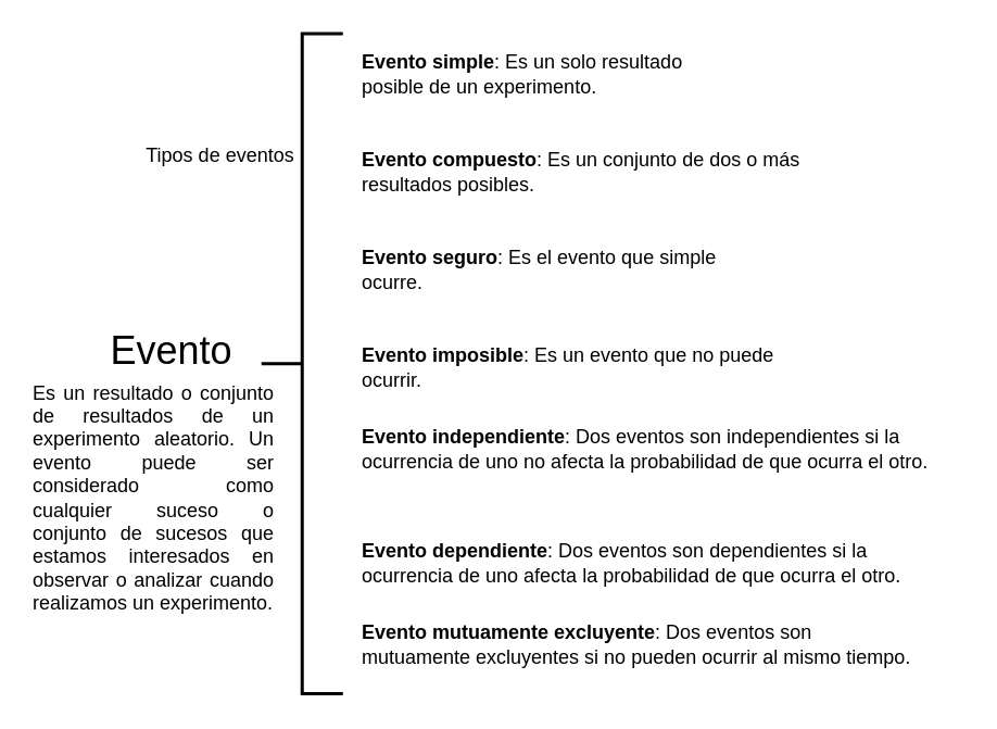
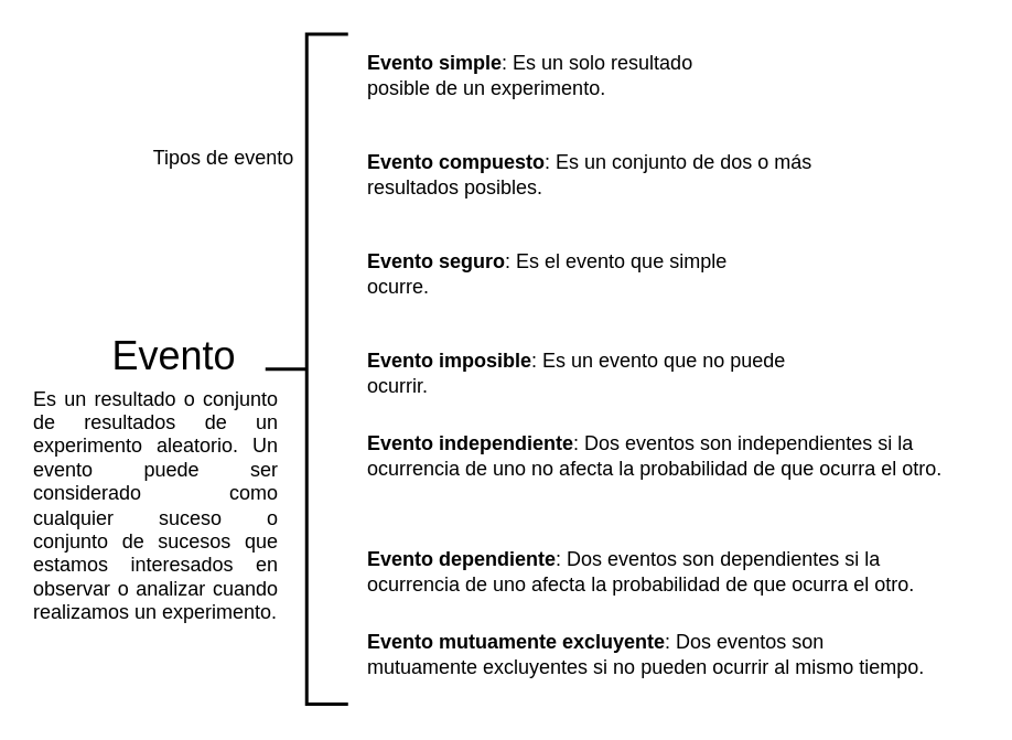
- <mxCell id="5" value="Tipos de eventos" style="text;html=1;align=center;verticalAlign=middle;whiteSpace=wrap;rounded=0;" vertex="1" parent="1"><mxGeometry x="80" y="80" width="110" height="30" as="geometry" /></mxCell>
+ <mxCell id="5" value="Tipos de evento" style="text;html=1;align=center;verticalAlign=middle;whiteSpace=wrap;rounded=0;" vertex="1" parent="1"><mxGeometry x="80" y="80" width="110" height="30" as="geometry" /></mxCell>
